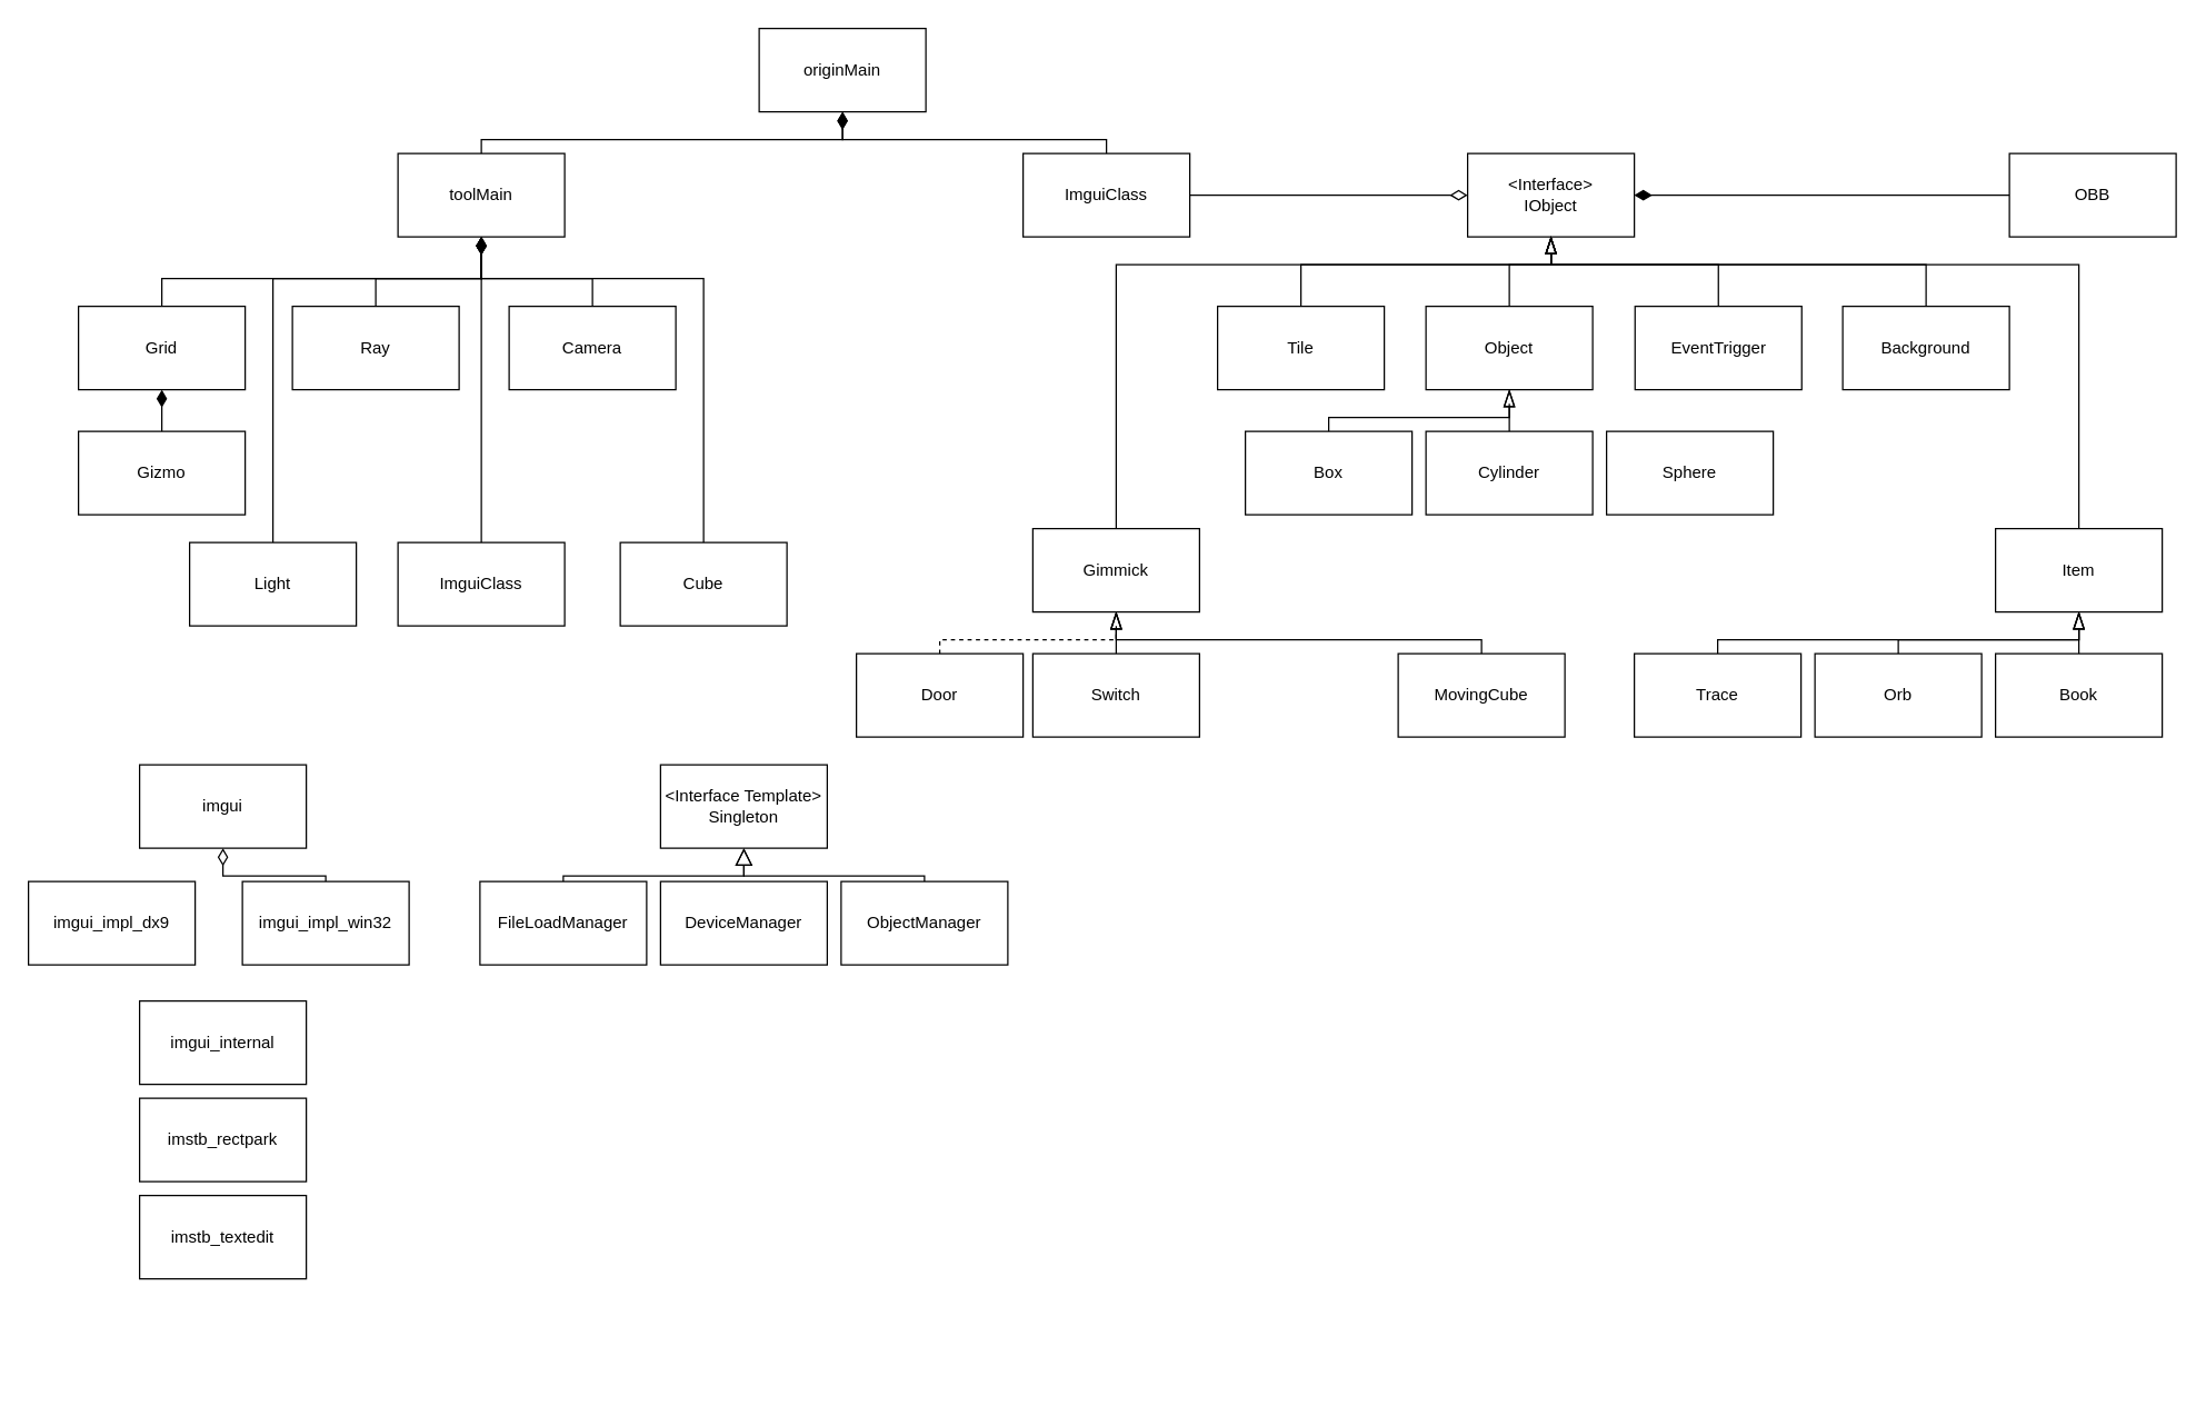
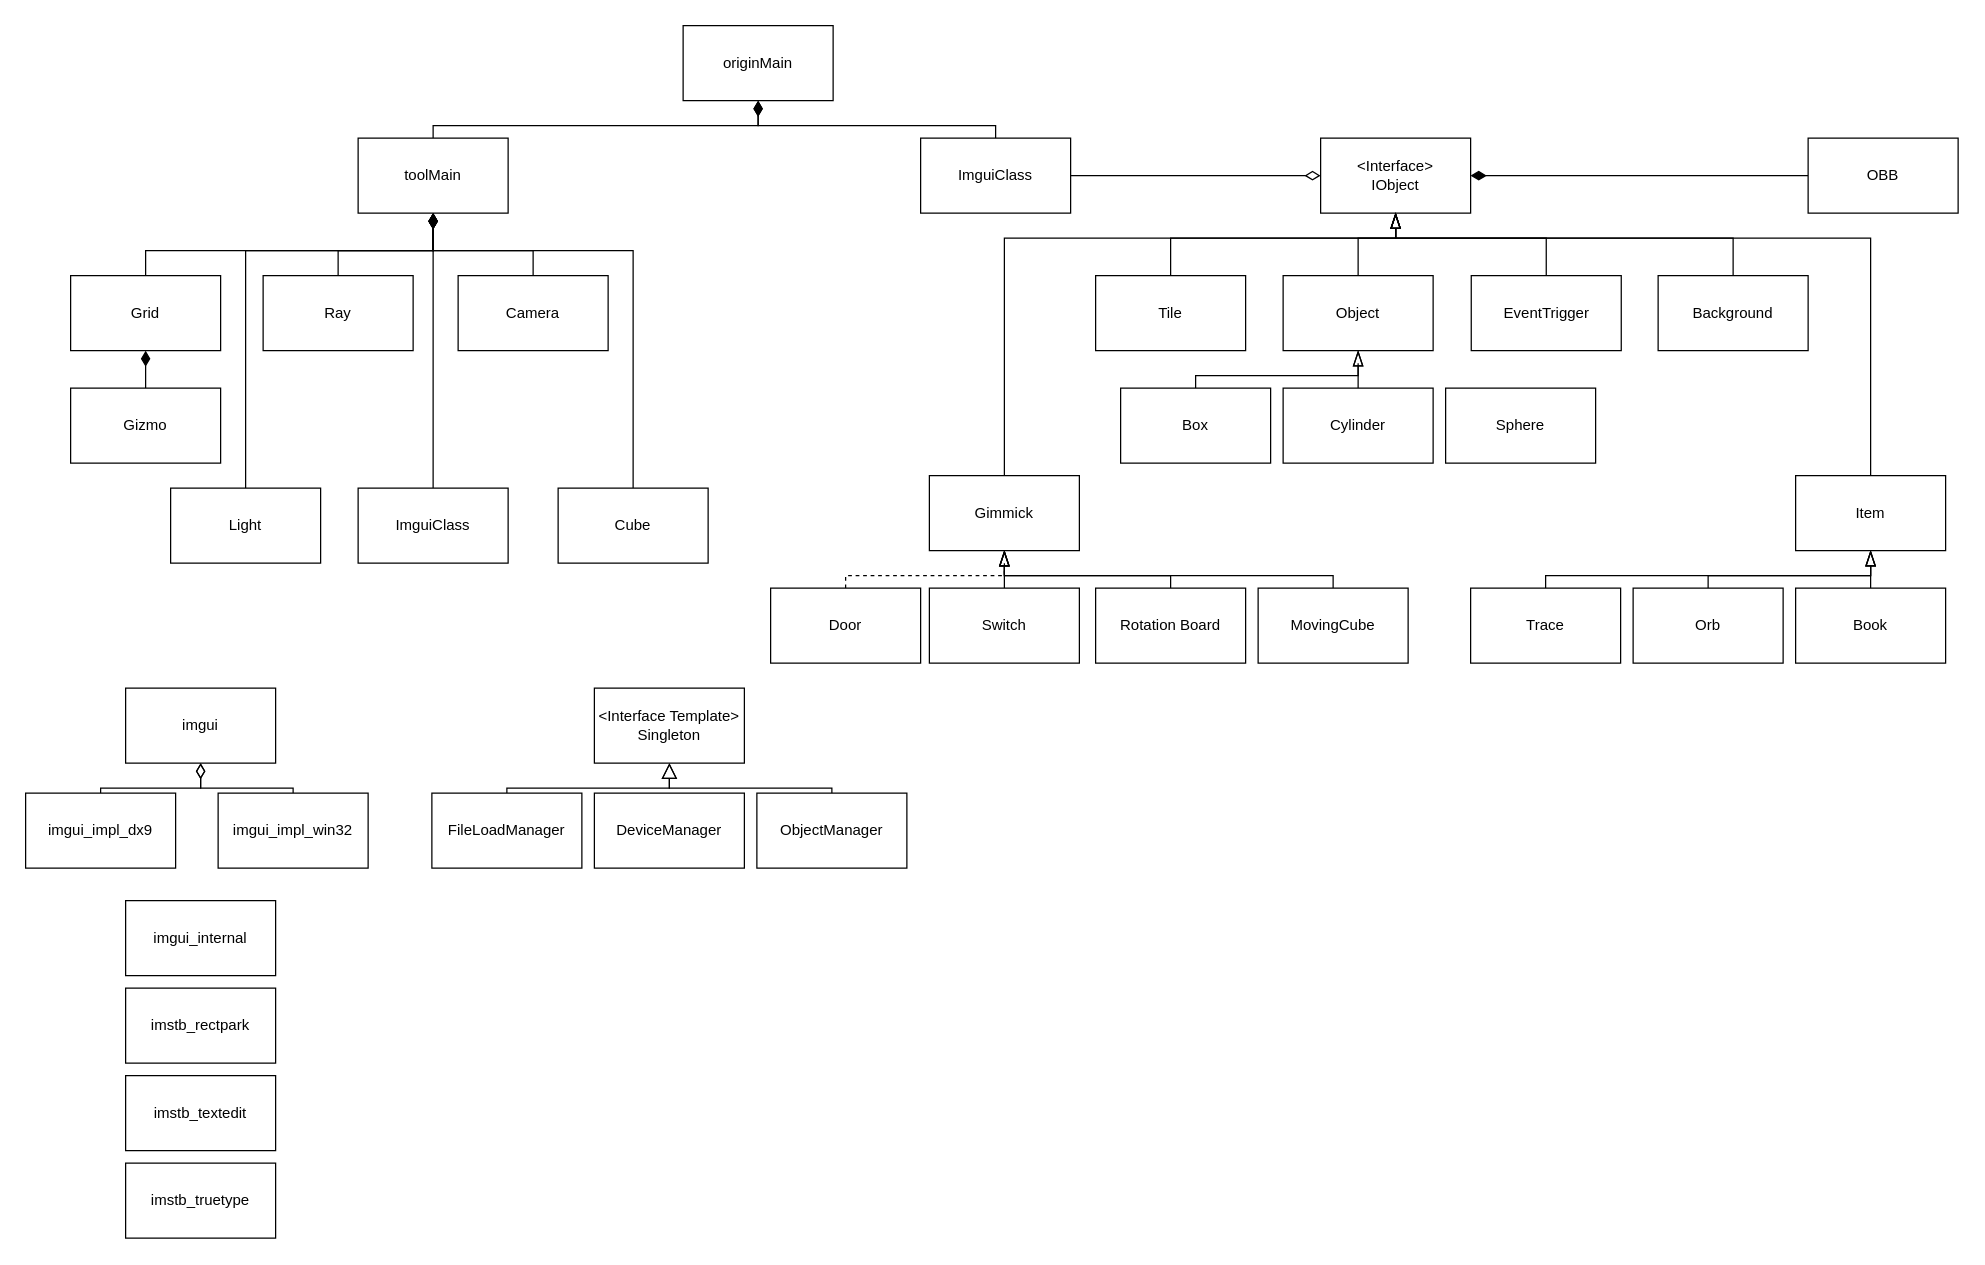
+ <mxCell id="51" style="edgeStyle=orthogonalEdgeStyle;rounded=0;orthogonalLoop=1;jettySize=auto;html=1;entryX=0.5;entryY=1;entryDx=0;entryDy=0;startArrow=none;startFill=0;endArrow=blockThin;endFill=0;endSize=10;" parent="1" source="52" target="40" edge="1"><mxGeometry relative="1" as="geometry"><Array as="points"><mxPoint x="936" y="460" /><mxPoint x="803" y="460" /></Array></mxGeometry></mxCell>
+ <mxCell id="52" value="Rotation Board" style="rounded=0;whiteSpace=wrap;html=1;" parent="1" vertex="1"><mxGeometry x="876" y="470" width="120" height="60" as="geometry" /></mxCell>
+ <mxCell id="56" style="edgeStyle=orthogonalEdgeStyle;rounded=0;orthogonalLoop=1;jettySize=auto;html=1;exitX=0.5;exitY=0;exitDx=0;exitDy=0;entryX=0.5;entryY=1;entryDx=0;entryDy=0;startArrow=none;startFill=0;endArrow=diamondThin;endFill=0;endSize=10;" parent="1" source="57" target="55" edge="1"><mxGeometry relative="1" as="geometry"><Array as="points"><mxPoint x="80" y="630" /><mxPoint x="160" y="630" /></Array></mxGeometry></mxCell>
+ <mxCell id="63" value="imstb_truetype" style="rounded=0;whiteSpace=wrap;html=1;" parent="1" vertex="1"><mxGeometry x="100" y="930" width="120" height="60" as="geometry" /></mxCell>
